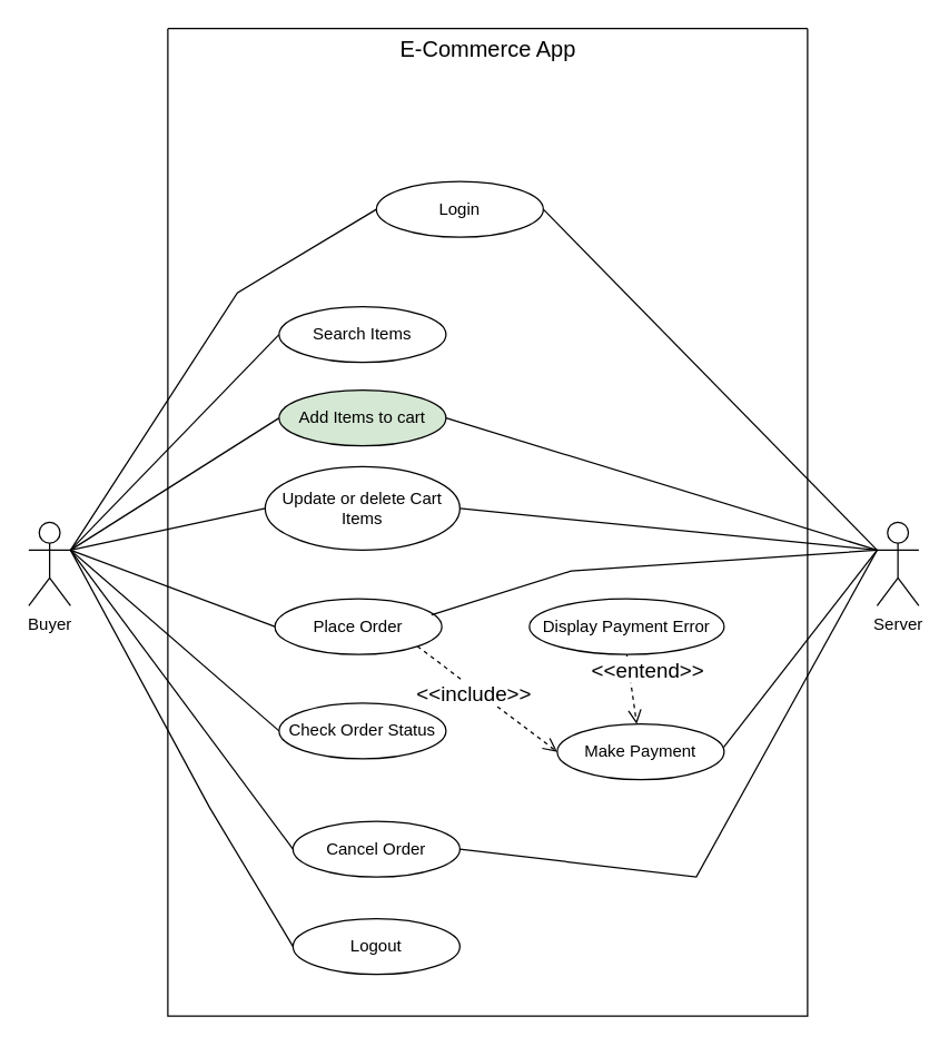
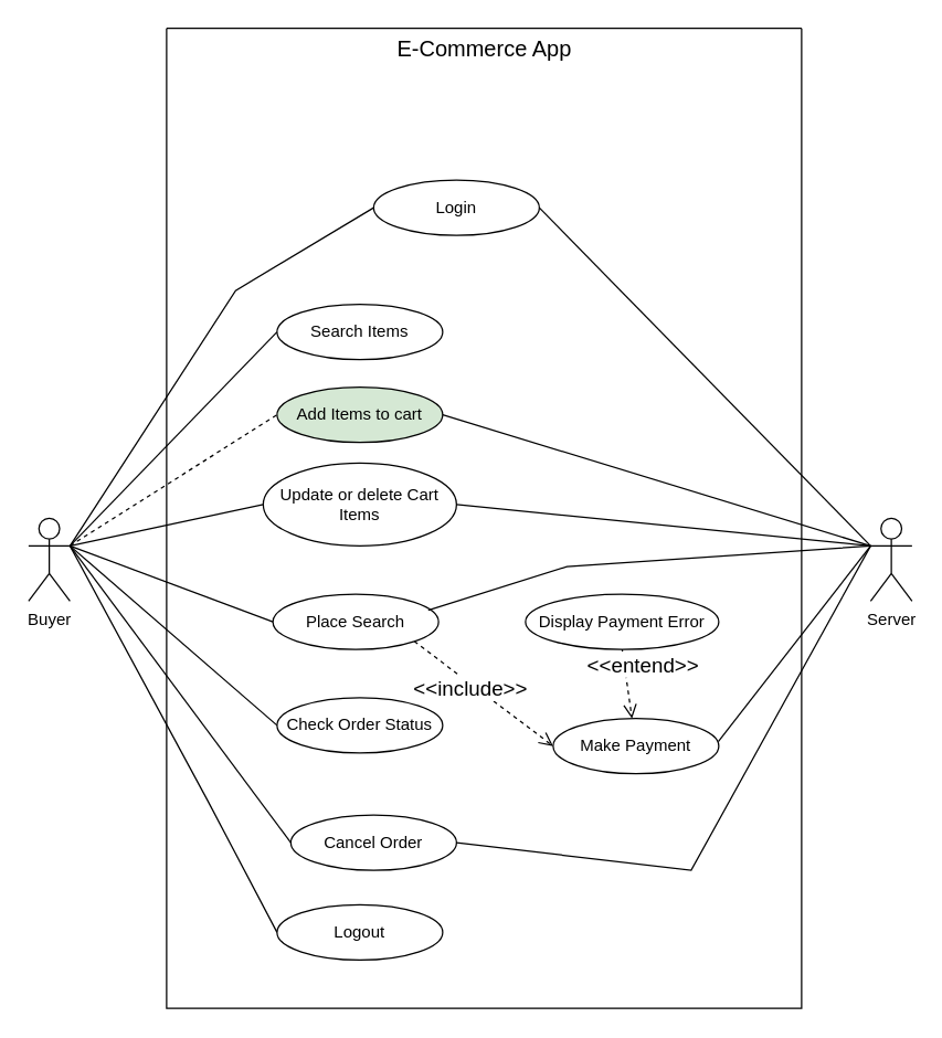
- <mxCell id="3" value="" style="endArrow=none;html=1;rounded=0;entryX=0;entryY=0.5;entryDx=0;entryDy=0;exitX=1;exitY=0.333;exitDx=0;exitDy=0;exitPerimeter=0;" parent="1" source="2" target="12" edge="1"><mxGeometry width="50" height="50" relative="1" as="geometry"><mxPoint x="-534" y="314" as="sourcePoint" /><mxPoint x="-354" y="304" as="targetPoint" /></mxGeometry></mxCell>
+ <mxCell id="3" value="" style="endArrow=none;html=1;rounded=0;entryX=0;entryY=0.5;entryDx=0;entryDy=0;exitX=1;exitY=0.333;exitDx=0;exitDy=0;exitPerimeter=0;dashed=1;" parent="1" source="2" target="12" edge="1"><mxGeometry width="50" height="50" relative="1" as="geometry"><mxPoint x="-534" y="314" as="sourcePoint" /><mxPoint x="-354" y="304" as="targetPoint" /></mxGeometry></mxCell>
- <mxCell id="14" value="Place Order" style="ellipse;whiteSpace=wrap;html=1;" parent="11" vertex="1"><mxGeometry x="77" y="410" width="120" height="40" as="geometry" /></mxCell>
+ <mxCell id="14" value="Place Search" style="ellipse;whiteSpace=wrap;html=1;" parent="11" vertex="1"><mxGeometry x="77" y="410" width="120" height="40" as="geometry" /></mxCell>
- <mxCell id="16" value="Logout" style="ellipse;whiteSpace=wrap;html=1;" parent="11" vertex="1"><mxGeometry x="90" y="640" width="120" height="40" as="geometry" /></mxCell>
+ <mxCell id="16" value="Logout" style="ellipse;whiteSpace=wrap;html=1;" parent="11" vertex="1"><mxGeometry x="80" y="635" width="120" height="40" as="geometry" /></mxCell>
